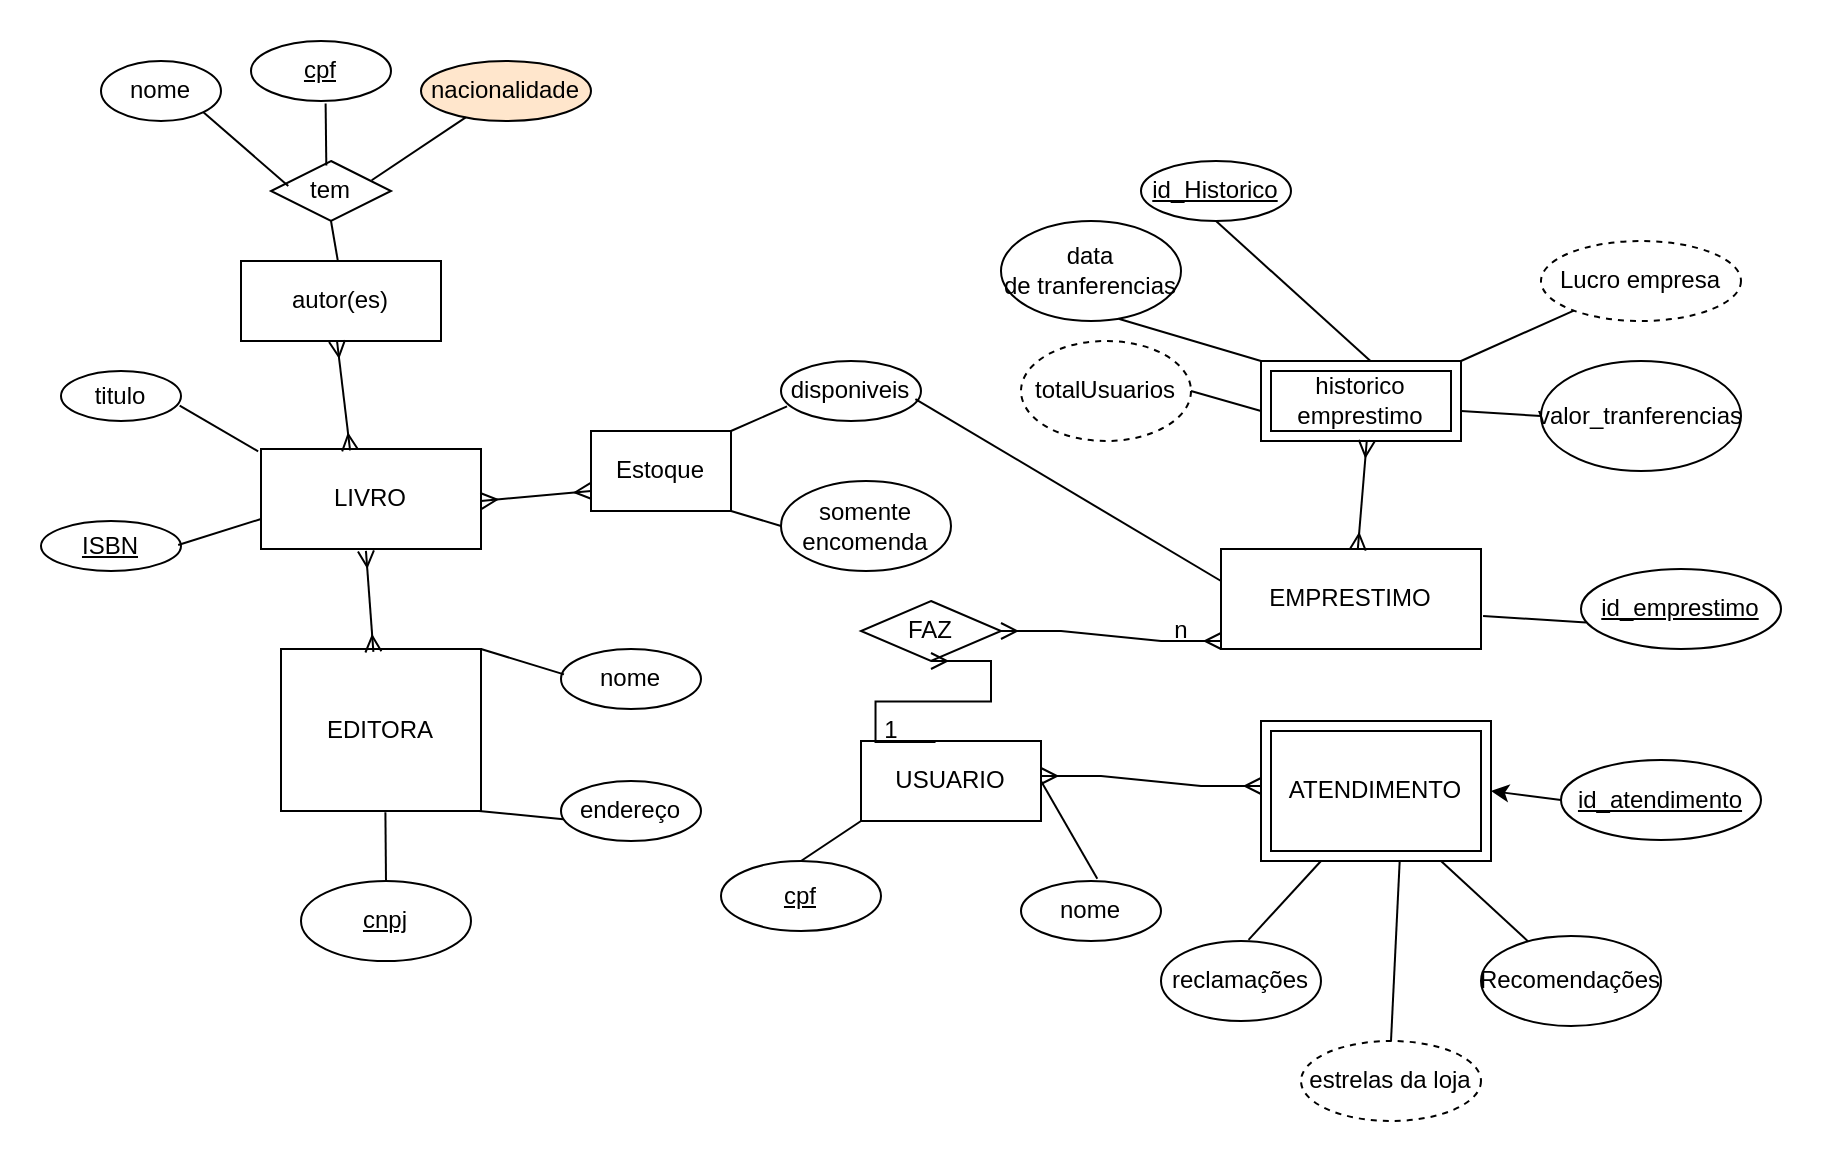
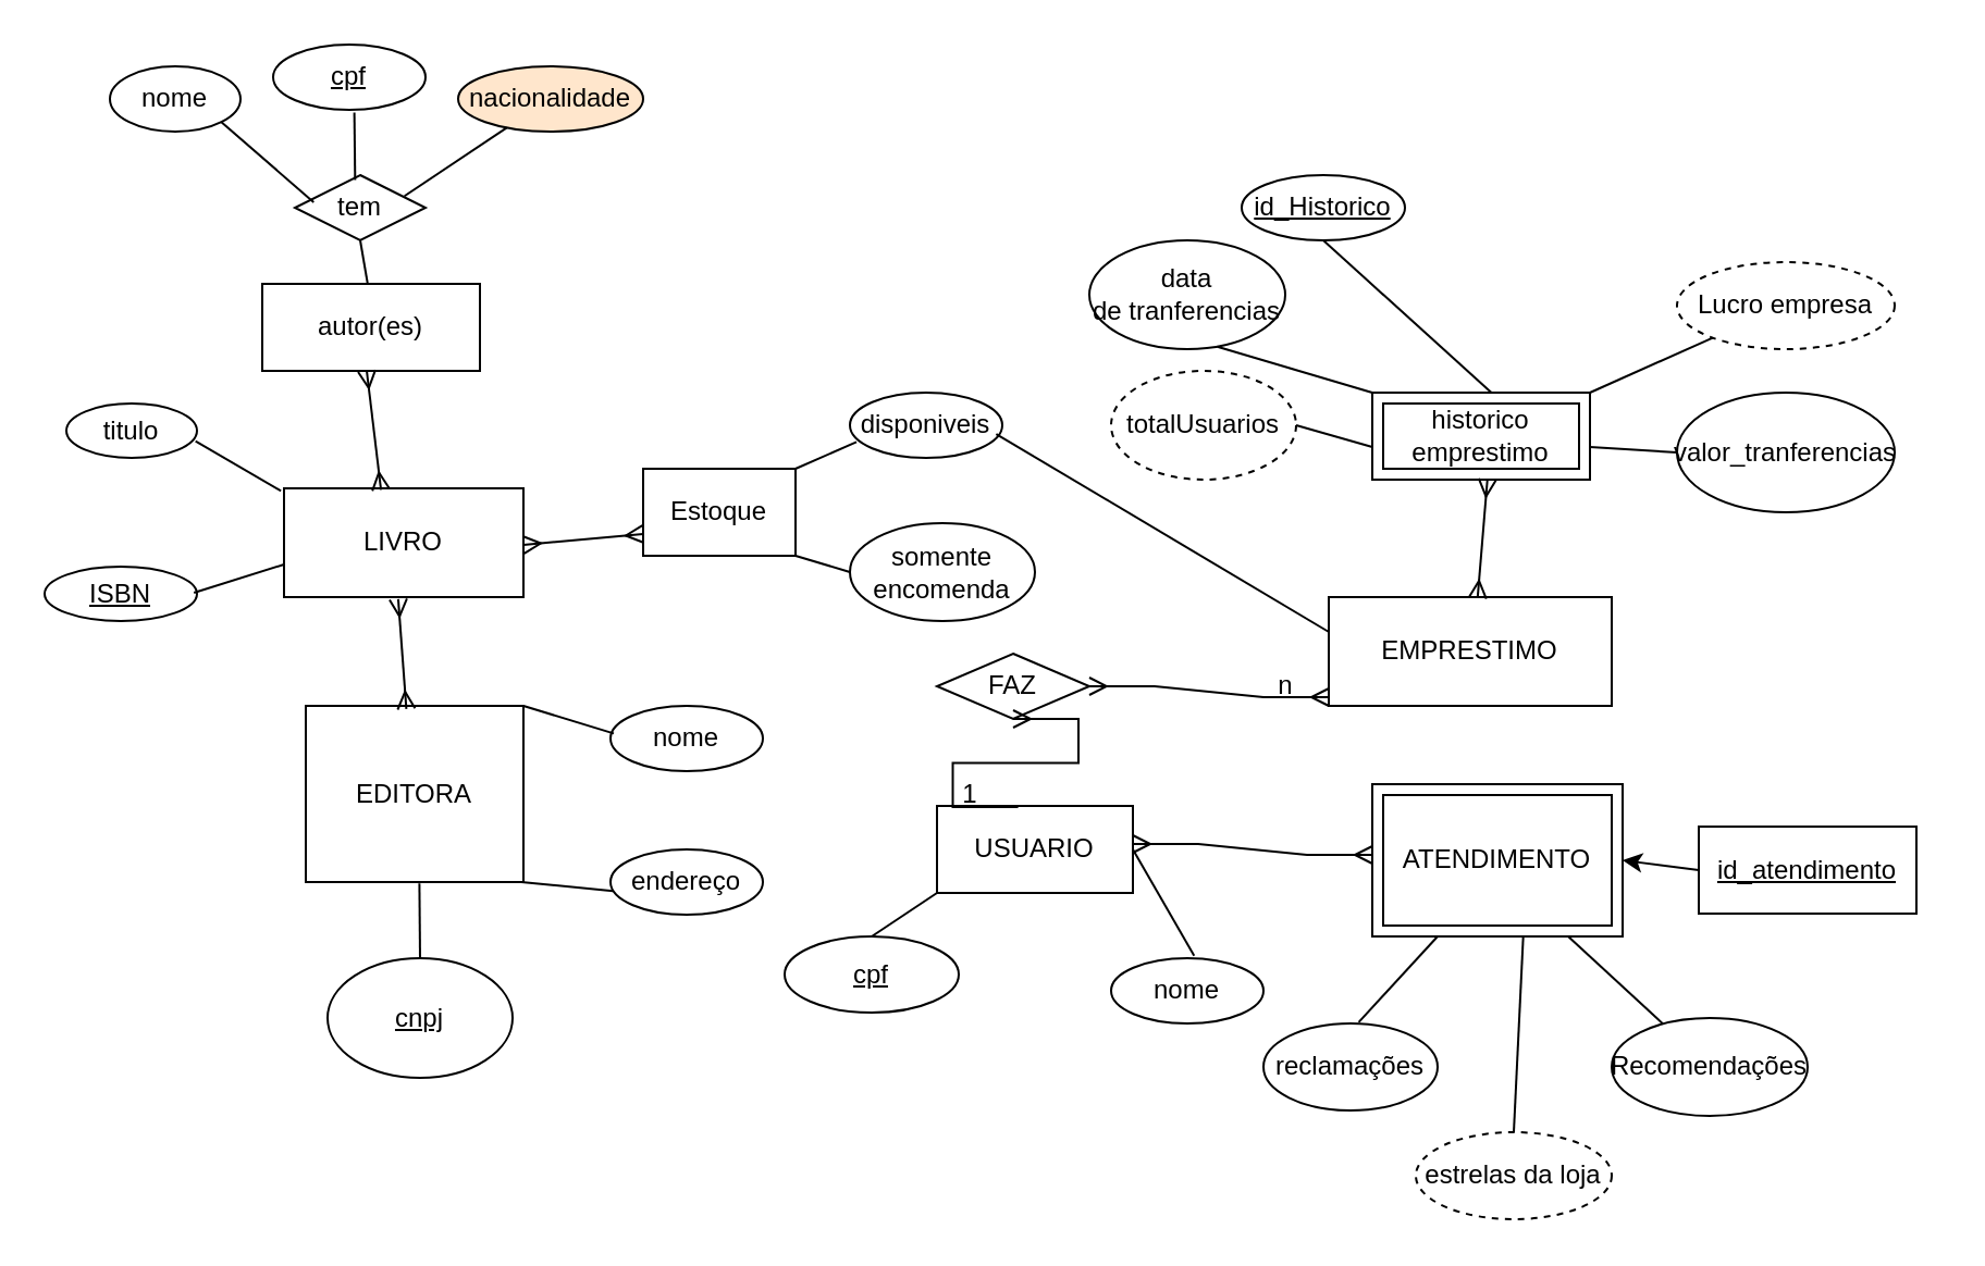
- <mxCell id="48" value="id_emprestimo" style="ellipse;whiteSpace=wrap;html=1;align=center;fontStyle=4;" vertex="1" parent="1"><mxGeometry x="790" y="284" width="100" height="40" as="geometry" /></mxCell>
- <mxCell id="49" value="" style="endArrow=none;html=1;rounded=0;entryX=0.026;entryY=0.668;entryDx=0;entryDy=0;entryPerimeter=0;exitX=1.008;exitY=0.67;exitDx=0;exitDy=0;exitPerimeter=0;" edge="1" parent="1" source="3" target="48"><mxGeometry width="50" height="50" relative="1" as="geometry"><mxPoint x="710" y="370" as="sourcePoint" /><mxPoint x="760" y="320" as="targetPoint" /></mxGeometry></mxCell>
- <mxCell id="63" value="id_atendimento" style="ellipse;whiteSpace=wrap;html=1;align=center;fontStyle=4;" vertex="1" parent="1"><mxGeometry x="780" y="379.5" width="100" height="40" as="geometry" /></mxCell>
+ <mxCell id="63" value="id_atendimento" style="whiteSpace=wrap;html=1;align=center;fontStyle=4;rounded=0;" vertex="1" parent="1"><mxGeometry x="780" y="379.5" width="100" height="40" as="geometry" /></mxCell>
- <mxCell id="33" value="cnpj" style="ellipse;whiteSpace=wrap;html=1;align=center;fontStyle=4;" vertex="1" parent="1"><mxGeometry x="150" y="440" width="85" height="40" as="geometry" /></mxCell>
+ <mxCell id="33" value="cnpj" style="ellipse;whiteSpace=wrap;html=1;align=center;fontStyle=4;" vertex="1" parent="1"><mxGeometry x="150" y="440" width="85" height="55" as="geometry" /></mxCell>
